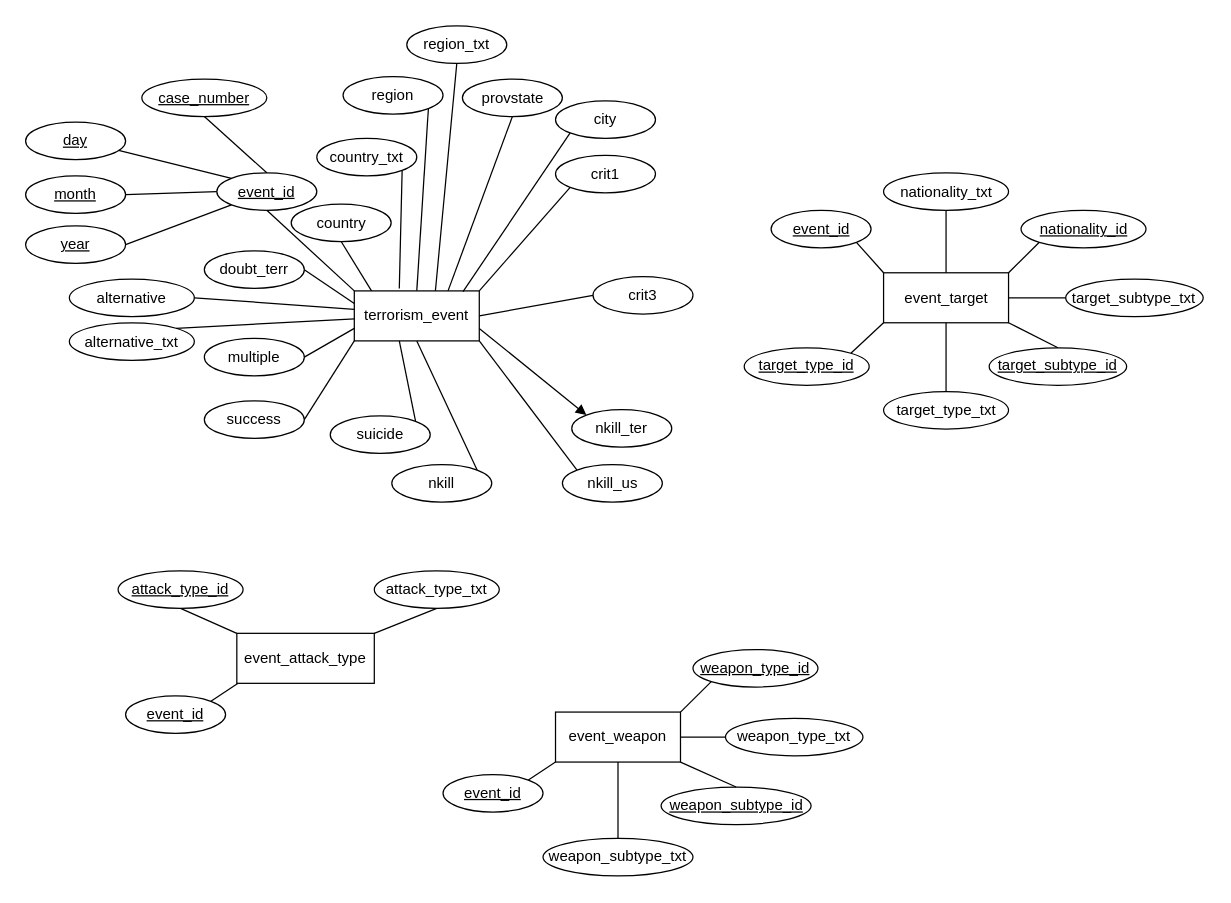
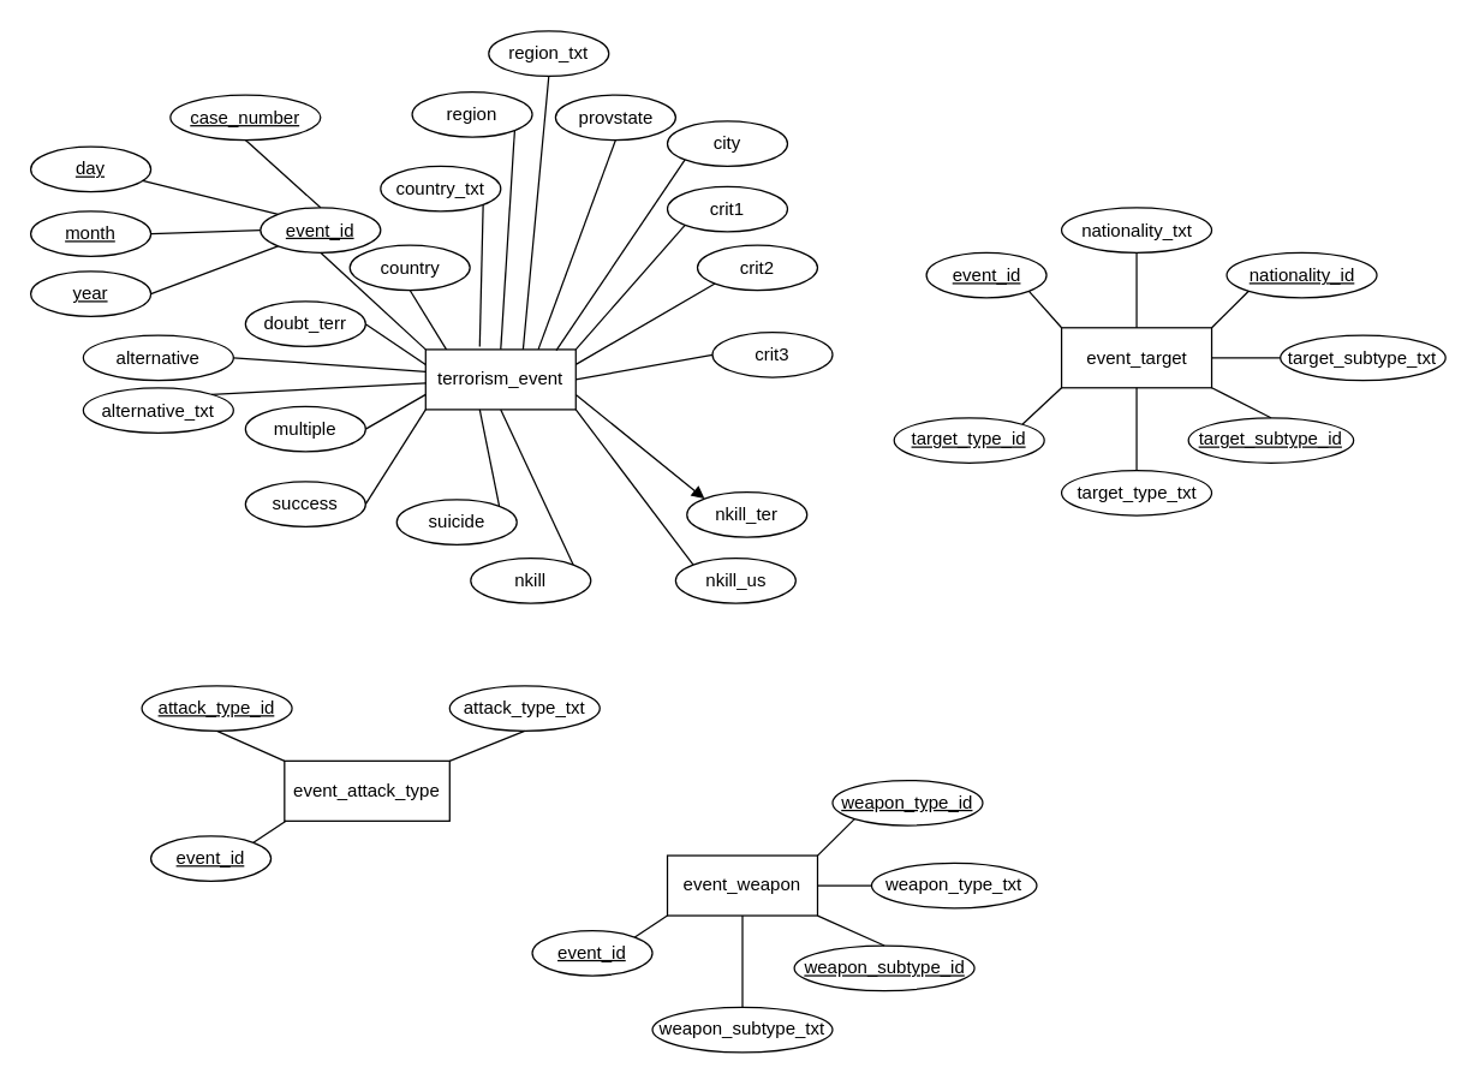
+ <mxCell id="78" value="crit2" style="ellipse;shape=ellipse;margin=3;whiteSpace=wrap;html=1;align=center;" vertex="1" parent="1"><mxGeometry x="464" y="162.5" width="80" height="30" as="geometry" /></mxCell>
+ <mxCell id="79" value="" style="endArrow=none;html=1;rounded=0;entryX=0;entryY=1;entryDx=0;entryDy=0;exitX=1;exitY=0.25;exitDx=0;exitDy=0;" edge="1" parent="1" target="78" source="10"><mxGeometry relative="1" as="geometry"><mxPoint x="343.75" y="242" as="sourcePoint" /><mxPoint x="817.75" y="201.5" as="targetPoint" /></mxGeometry></mxCell>
